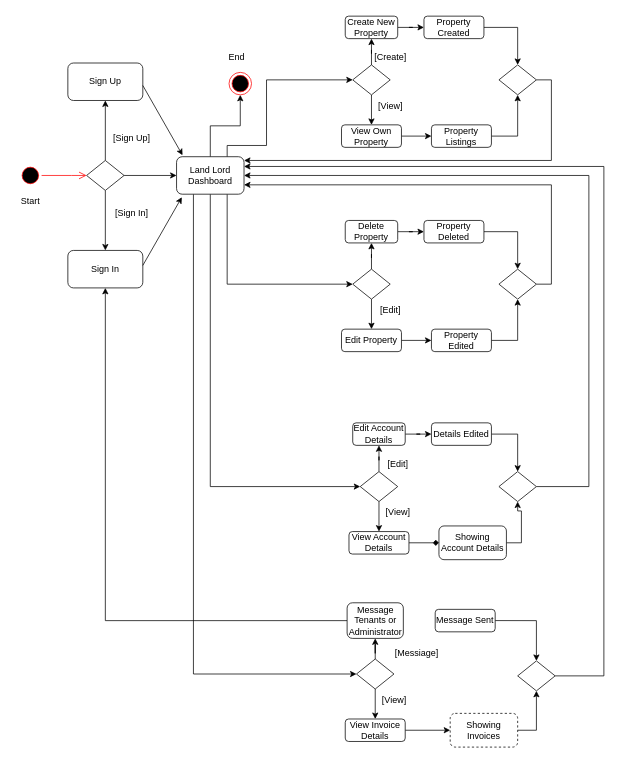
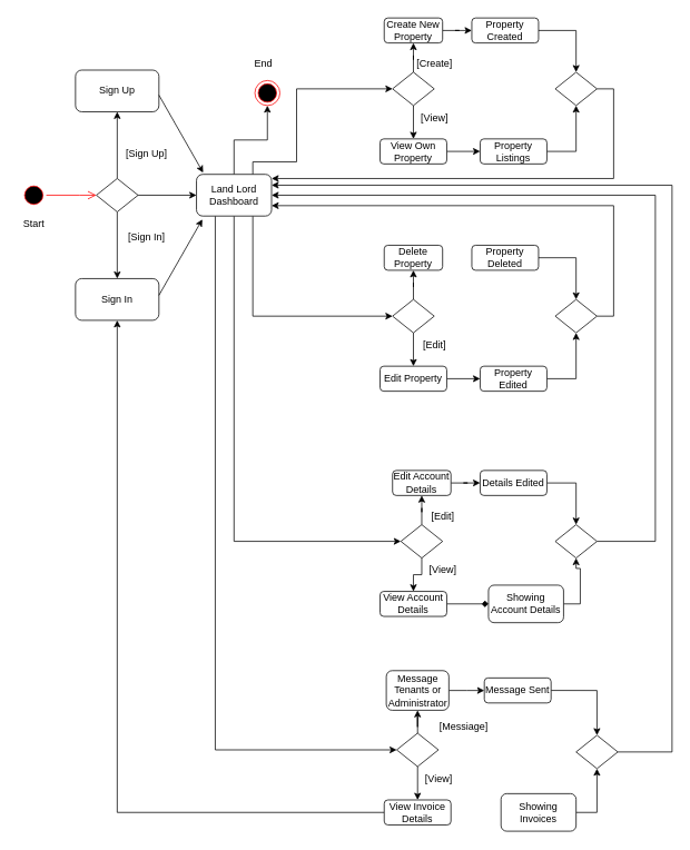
- <mxCell id="37" value="" style="edgeStyle=orthogonalEdgeStyle;rounded=0;orthogonalLoop=1;jettySize=auto;html=1;" parent="1" source="38" target="40" edge="1"><mxGeometry relative="1" as="geometry" /></mxCell>
- <mxCell id="58" value="View Account Details" style="rounded=1;whiteSpace=wrap;html=1;" parent="1" vertex="1"><mxGeometry x="465" y="708" width="80" height="30" as="geometry" /></mxCell>
+ <mxCell id="58" value="View Account Details" style="rounded=1;whiteSpace=wrap;html=1;" parent="1" vertex="1"><mxGeometry x="455" y="708" width="80" height="30" as="geometry" /></mxCell>
- <mxCell id="66" value="" style="edgeStyle=orthogonalEdgeStyle;rounded=0;orthogonalLoop=1;jettySize=auto;html=1;" parent="1" source="67" target="4" edge="1"><mxGeometry relative="1" as="geometry" /></mxCell>
+ <mxCell id="66" value="" style="edgeStyle=orthogonalEdgeStyle;rounded=0;orthogonalLoop=1;jettySize=auto;html=1;" parent="1" source="67" target="69" edge="1"><mxGeometry relative="1" as="geometry" /></mxCell>
- <mxCell id="72" value="" style="edgeStyle=orthogonalEdgeStyle;rounded=0;orthogonalLoop=1;jettySize=auto;html=1;" parent="1" source="73" target="71" edge="1"><mxGeometry relative="1" as="geometry" /></mxCell>
+ <mxCell id="72" value="" style="edgeStyle=orthogonalEdgeStyle;rounded=0;orthogonalLoop=1;jettySize=auto;html=1;" parent="1" source="73" target="4" edge="1"><mxGeometry relative="1" as="geometry" /></mxCell>
- <mxCell id="71" value="Showing Invoices" style="rounded=1;whiteSpace=wrap;html=1;dashed=1;" parent="1" vertex="1"><mxGeometry x="600" y="950.5" width="90" height="45" as="geometry" /></mxCell>
+ <mxCell id="71" value="Showing Invoices" style="rounded=1;whiteSpace=wrap;html=1;" parent="1" vertex="1"><mxGeometry x="600" y="950.5" width="90" height="45" as="geometry" /></mxCell>
